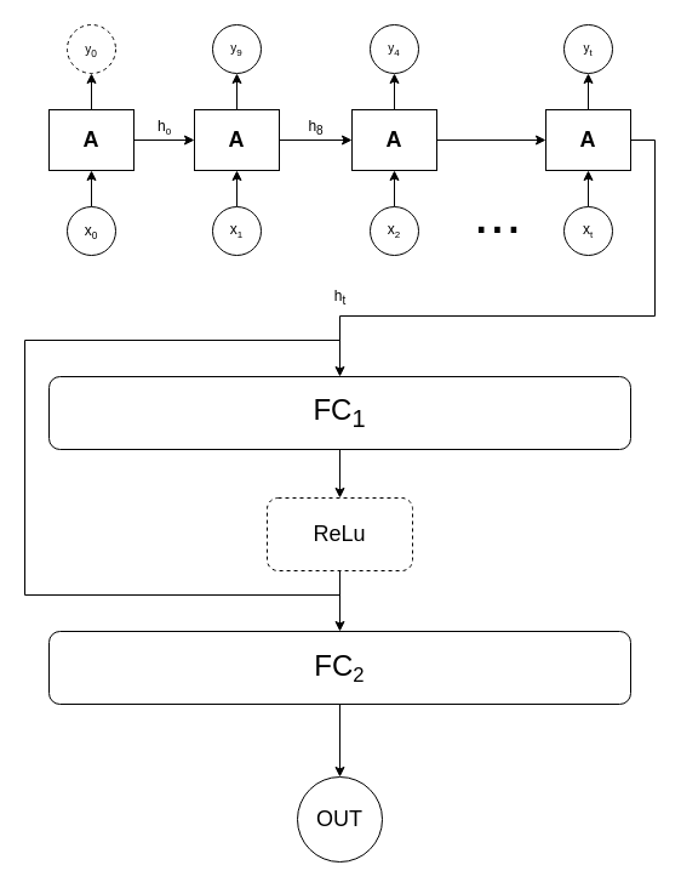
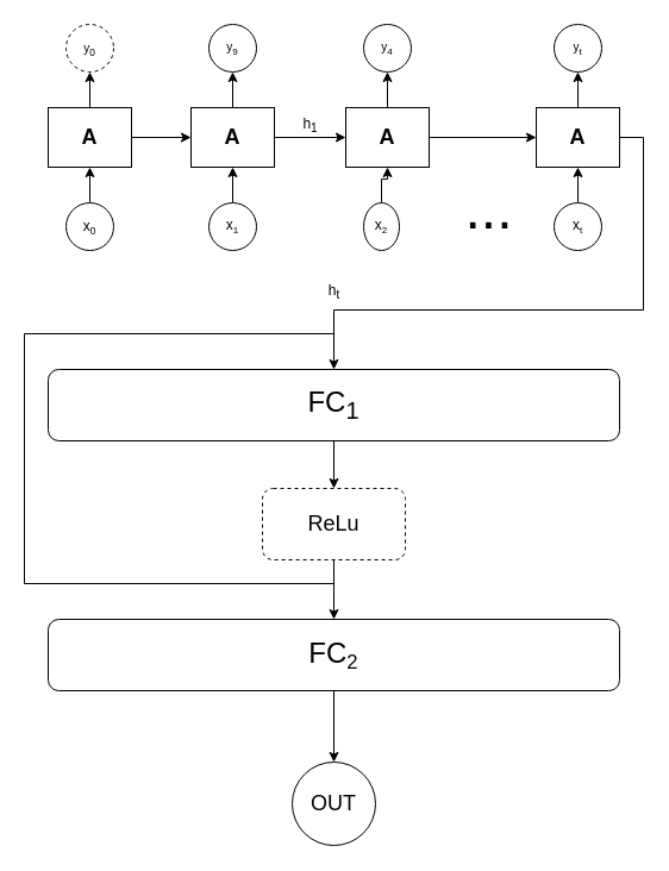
- <mxCell id="26" value="h&lt;sub style=&quot;&quot;&gt;&lt;font style=&quot;font-size: 8px;&quot;&gt;0&lt;/font&gt;&lt;/sub&gt;" style="text;html=1;align=center;verticalAlign=middle;resizable=0;points=[];autosize=1;strokeColor=none;fillColor=none;" vertex="1" parent="1"><mxGeometry x="120" y="90" width="30" height="30" as="geometry" /></mxCell>
- <mxCell id="27" value="h&lt;font style=&quot;font-size: 12px;&quot;&gt;&lt;sub&gt;8&lt;/sub&gt;&lt;/font&gt;" style="text;html=1;align=center;verticalAlign=middle;resizable=0;points=[];autosize=1;strokeColor=none;fillColor=none;" vertex="1" parent="1"><mxGeometry x="240" y="90" width="40" height="30" as="geometry" /></mxCell>
+ <mxCell id="27" value="h&lt;font style=&quot;font-size: 12px;&quot;&gt;&lt;sub&gt;1&lt;/sub&gt;&lt;/font&gt;" style="text;html=1;align=center;verticalAlign=middle;resizable=0;points=[];autosize=1;strokeColor=none;fillColor=none;" vertex="1" parent="1"><mxGeometry x="240" y="90" width="40" height="30" as="geometry" /></mxCell>
- <mxCell id="18" value="x&lt;sub style=&quot;&quot;&gt;&lt;font style=&quot;font-size: 8px;&quot;&gt;2&lt;/font&gt;&lt;/sub&gt;" style="ellipse;whiteSpace=wrap;html=1;aspect=fixed;" vertex="1" parent="1"><mxGeometry x="305" y="170" width="40" height="40" as="geometry" /></mxCell>
+ <mxCell id="18" value="x&lt;sub style=&quot;&quot;&gt;&lt;font style=&quot;font-size: 8px;&quot;&gt;2&lt;/font&gt;&lt;/sub&gt;" style="ellipse;whiteSpace=wrap;html=1;aspect=fixed;" vertex="1" parent="1"><mxGeometry x="305" y="170" width="30" height="40" as="geometry" /></mxCell>
